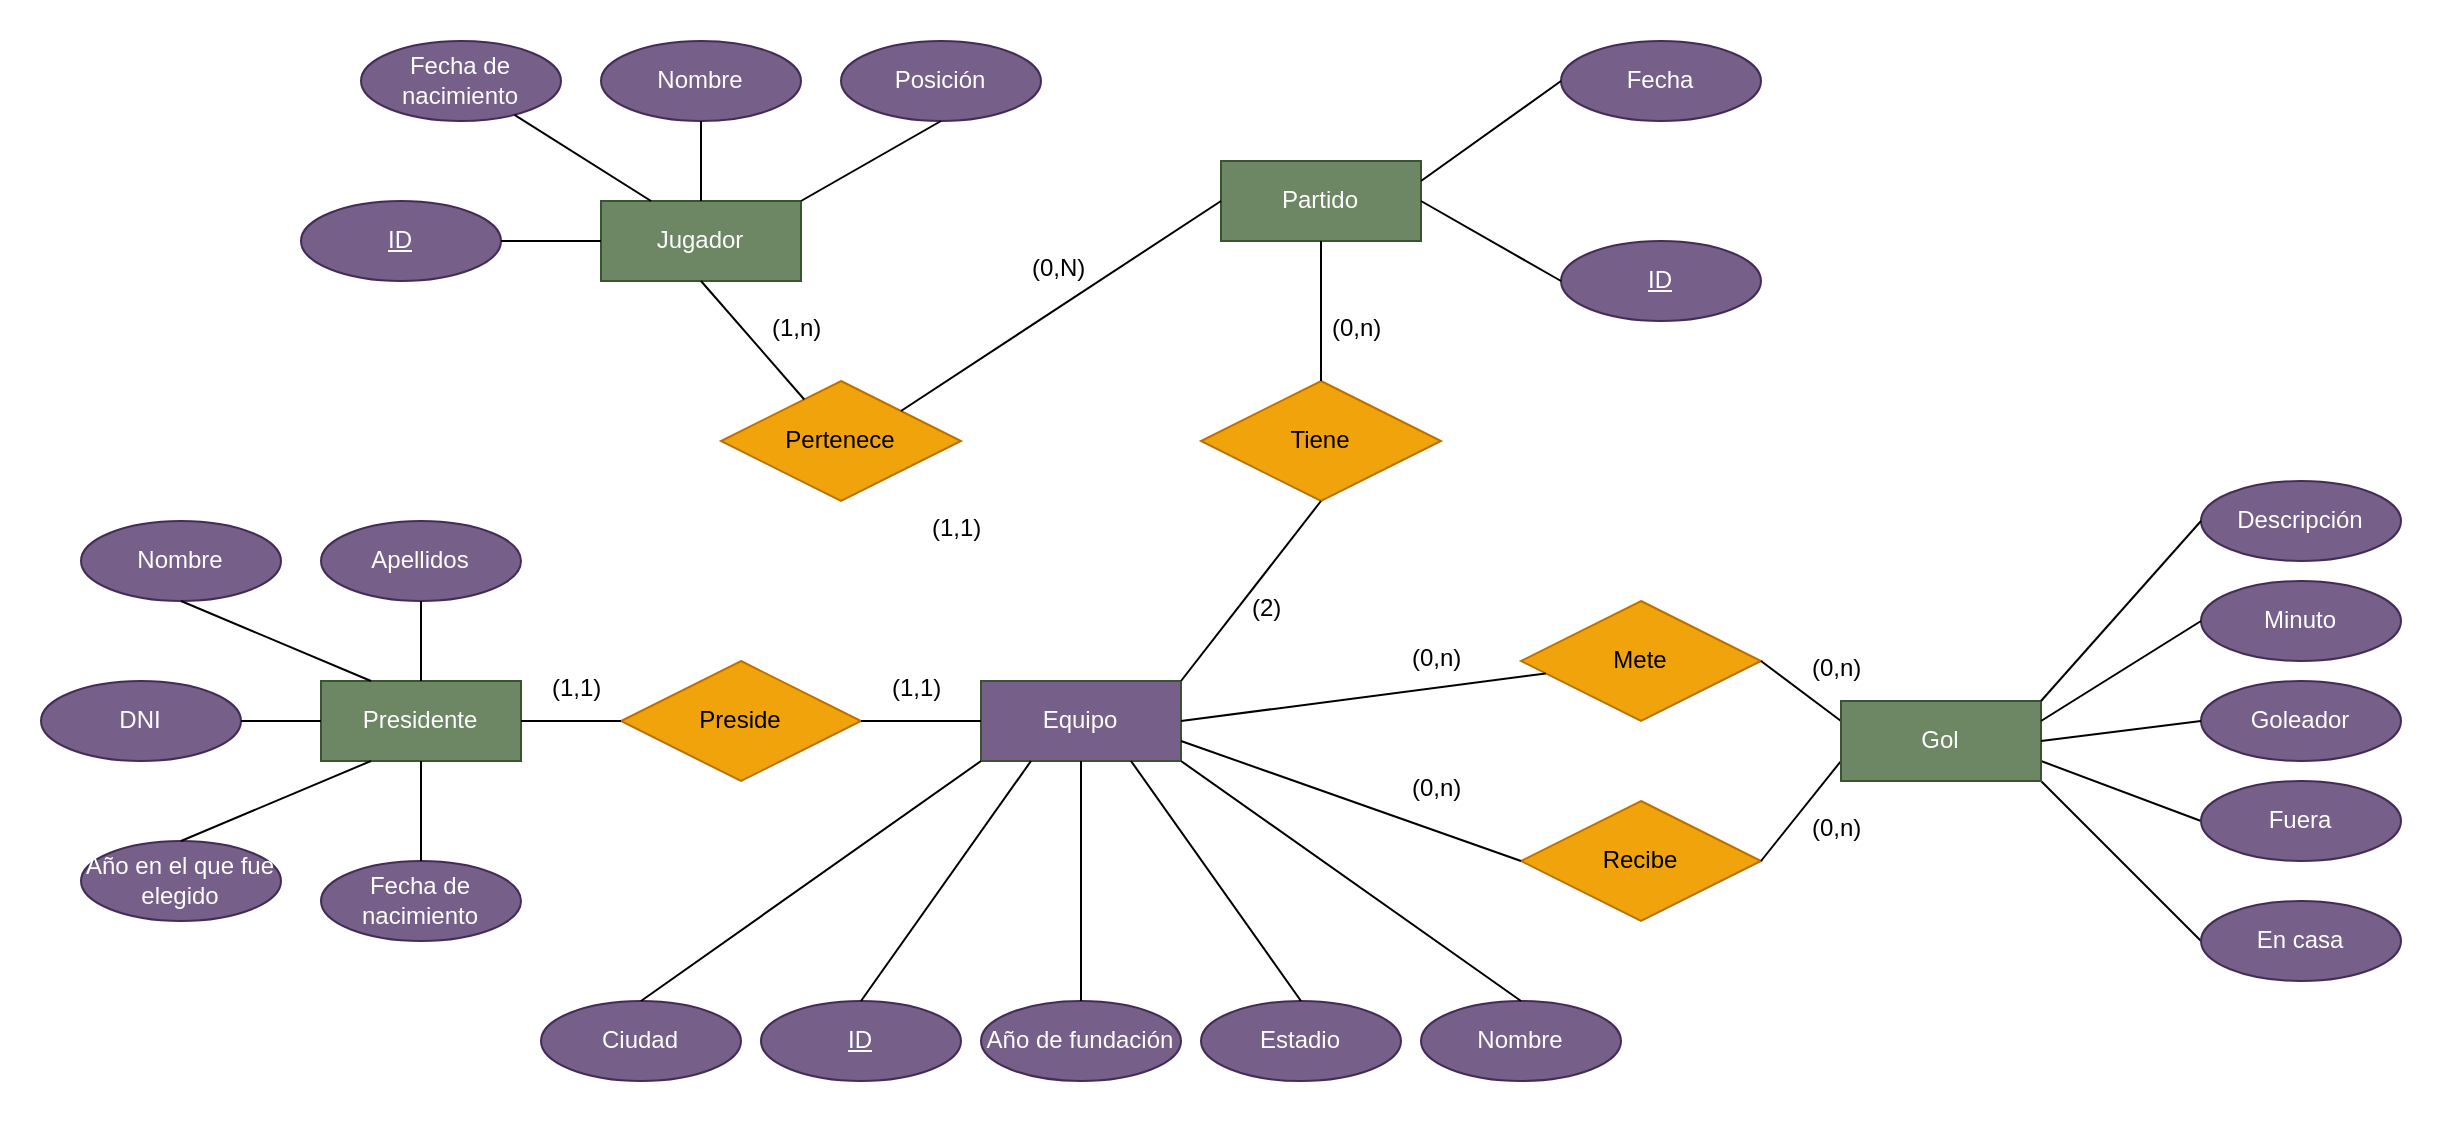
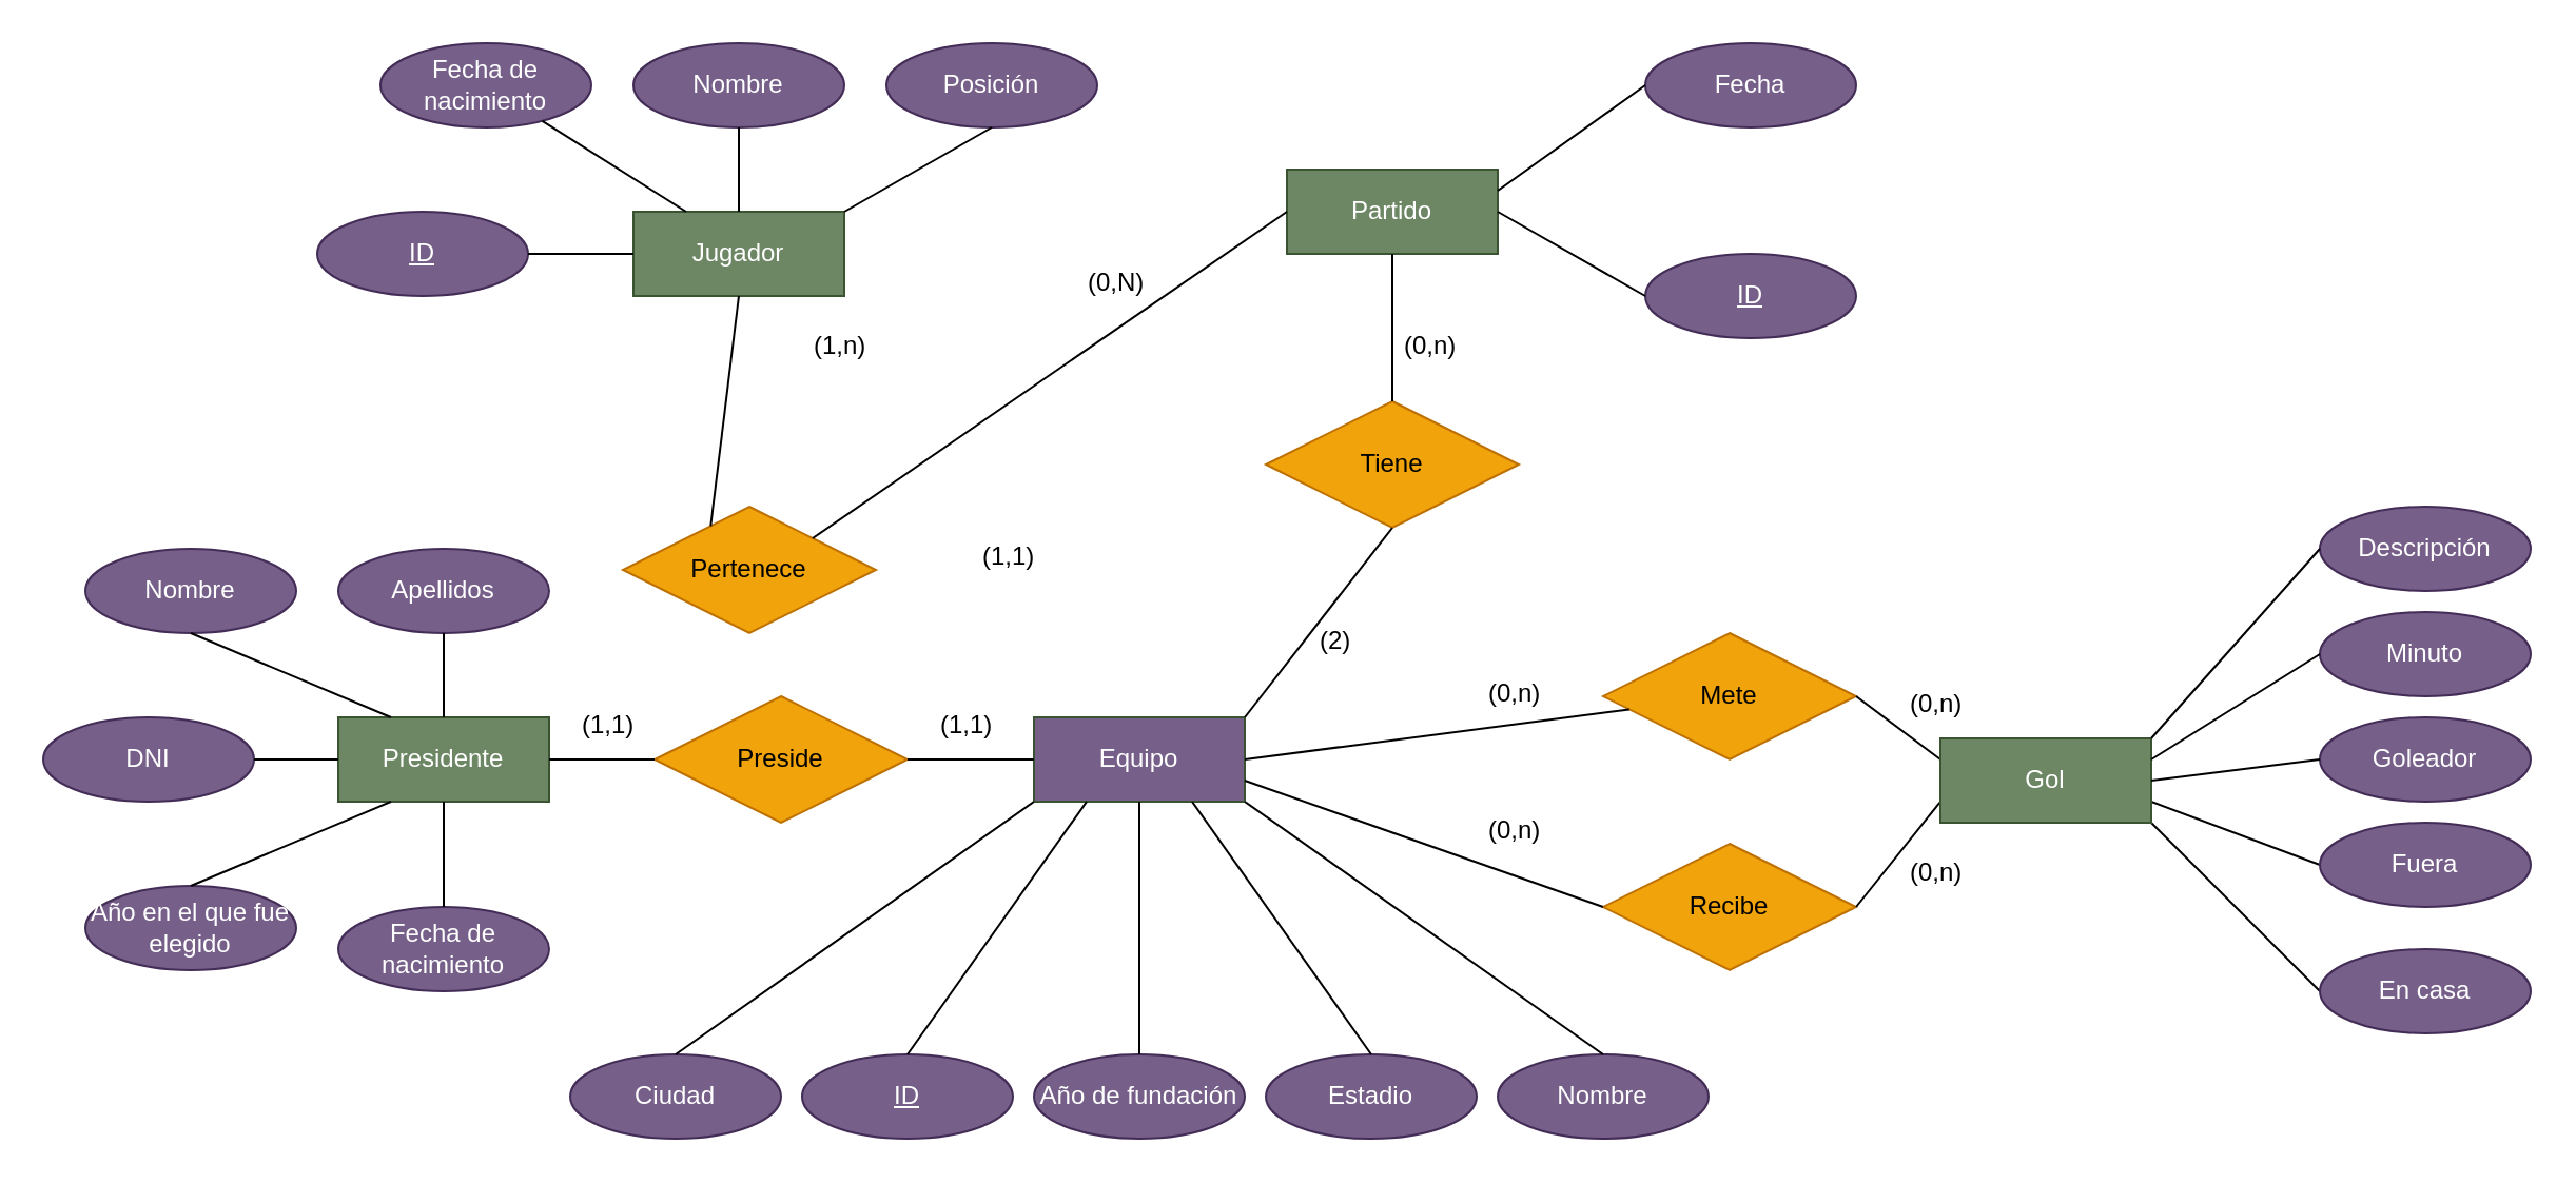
- <mxCell id="9" value="Pertenece" style="shape=rhombus;perimeter=rhombusPerimeter;whiteSpace=wrap;html=1;align=center;fillColor=#f0a30a;fontColor=#000000;strokeColor=#BD7000;" vertex="1" parent="1"><mxGeometry x="360" y="190" width="120" height="60" as="geometry" /></mxCell>
+ <mxCell id="9" value="Pertenece" style="shape=rhombus;perimeter=rhombusPerimeter;whiteSpace=wrap;html=1;align=center;fillColor=#f0a30a;fontColor=#000000;strokeColor=#BD7000;" vertex="1" parent="1"><mxGeometry x="295" y="240" width="120" height="60" as="geometry" /></mxCell>
